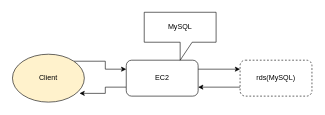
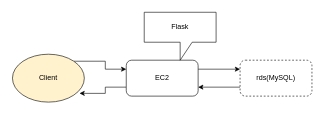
- <mxCell id="7" value="MySQL" style="shape=callout;whiteSpace=wrap;html=1;perimeter=calloutPerimeter;" vertex="1" parent="1"><mxGeometry x="240" y="20" width="120" height="80" as="geometry" /></mxCell>
+ <mxCell id="7" value="Flask" style="shape=callout;whiteSpace=wrap;html=1;perimeter=calloutPerimeter;" vertex="1" parent="1"><mxGeometry x="240" y="20" width="120" height="80" as="geometry" /></mxCell>
